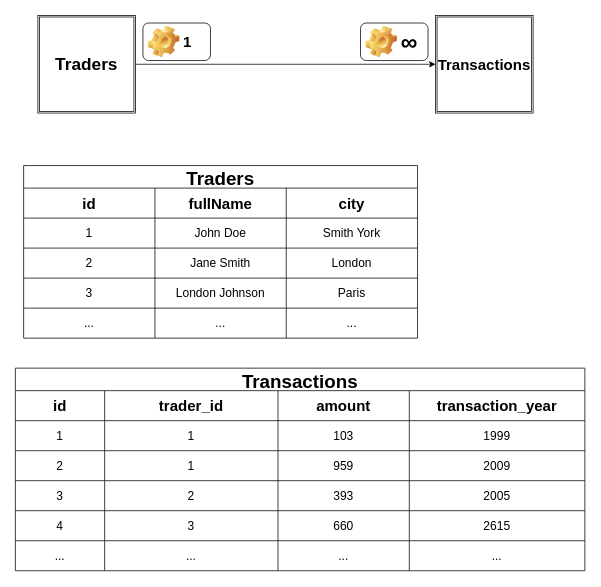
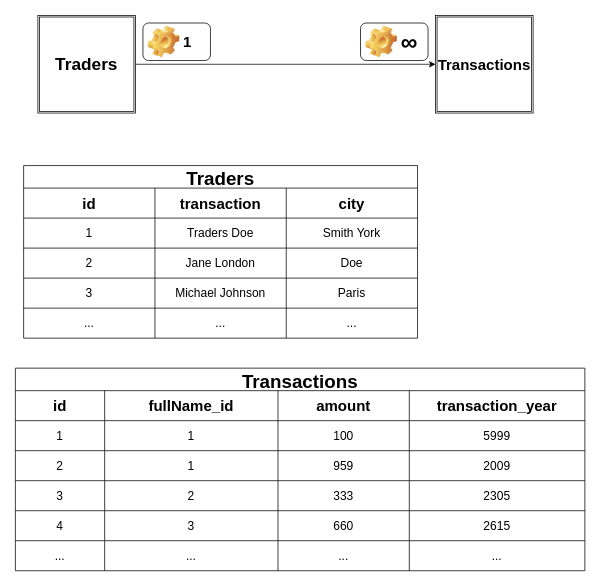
- <mxCell id="10" value="&lt;b&gt;&lt;font style=&quot;font-size: 20px;&quot;&gt;fullName&lt;/font&gt;&lt;/b&gt;" style="shape=partialRectangle;html=1;whiteSpace=wrap;connectable=0;strokeColor=inherit;overflow=hidden;fillColor=none;top=0;left=0;bottom=0;right=0;pointerEvents=1;fontSize=16;" vertex="1" parent="8"><mxGeometry x="175" width="175" height="40" as="geometry"><mxRectangle width="175" height="40" as="alternateBounds" /></mxGeometry></mxCell>
+ <mxCell id="10" value="&lt;b&gt;&lt;font style=&quot;font-size: 20px;&quot;&gt;transaction&lt;/font&gt;&lt;/b&gt;" style="shape=partialRectangle;html=1;whiteSpace=wrap;connectable=0;strokeColor=inherit;overflow=hidden;fillColor=none;top=0;left=0;bottom=0;right=0;pointerEvents=1;fontSize=16;" vertex="1" parent="8"><mxGeometry x="175" width="175" height="40" as="geometry"><mxRectangle width="175" height="40" as="alternateBounds" /></mxGeometry></mxCell>
- <mxCell id="14" value="John Doe" style="shape=partialRectangle;html=1;whiteSpace=wrap;connectable=0;strokeColor=inherit;overflow=hidden;fillColor=none;top=0;left=0;bottom=0;right=0;pointerEvents=1;fontSize=16;" vertex="1" parent="12"><mxGeometry x="175" width="175" height="40" as="geometry"><mxRectangle width="175" height="40" as="alternateBounds" /></mxGeometry></mxCell>
+ <mxCell id="14" value="Traders Doe" style="shape=partialRectangle;html=1;whiteSpace=wrap;connectable=0;strokeColor=inherit;overflow=hidden;fillColor=none;top=0;left=0;bottom=0;right=0;pointerEvents=1;fontSize=16;" vertex="1" parent="12"><mxGeometry x="175" width="175" height="40" as="geometry"><mxRectangle width="175" height="40" as="alternateBounds" /></mxGeometry></mxCell>
- <mxCell id="18" value="Jane Smith" style="shape=partialRectangle;html=1;whiteSpace=wrap;connectable=0;strokeColor=inherit;overflow=hidden;fillColor=none;top=0;left=0;bottom=0;right=0;pointerEvents=1;fontSize=16;" vertex="1" parent="16"><mxGeometry x="175" width="175" height="40" as="geometry"><mxRectangle width="175" height="40" as="alternateBounds" /></mxGeometry></mxCell>
+ <mxCell id="18" value="Jane London" style="shape=partialRectangle;html=1;whiteSpace=wrap;connectable=0;strokeColor=inherit;overflow=hidden;fillColor=none;top=0;left=0;bottom=0;right=0;pointerEvents=1;fontSize=16;" vertex="1" parent="16"><mxGeometry x="175" width="175" height="40" as="geometry"><mxRectangle width="175" height="40" as="alternateBounds" /></mxGeometry></mxCell>
- <mxCell id="19" value="London" style="shape=partialRectangle;html=1;whiteSpace=wrap;connectable=0;strokeColor=inherit;overflow=hidden;fillColor=none;top=0;left=0;bottom=0;right=0;pointerEvents=1;fontSize=16;" vertex="1" parent="16"><mxGeometry x="350" width="175" height="40" as="geometry"><mxRectangle width="175" height="40" as="alternateBounds" /></mxGeometry></mxCell>
+ <mxCell id="19" value="Doe" style="shape=partialRectangle;html=1;whiteSpace=wrap;connectable=0;strokeColor=inherit;overflow=hidden;fillColor=none;top=0;left=0;bottom=0;right=0;pointerEvents=1;fontSize=16;" vertex="1" parent="16"><mxGeometry x="350" width="175" height="40" as="geometry"><mxRectangle width="175" height="40" as="alternateBounds" /></mxGeometry></mxCell>
- <mxCell id="22" value="London Johnson" style="shape=partialRectangle;html=1;whiteSpace=wrap;connectable=0;strokeColor=inherit;overflow=hidden;fillColor=none;top=0;left=0;bottom=0;right=0;pointerEvents=1;fontSize=16;" vertex="1" parent="20"><mxGeometry x="175" width="175" height="40" as="geometry"><mxRectangle width="175" height="40" as="alternateBounds" /></mxGeometry></mxCell>
+ <mxCell id="22" value="Michael Johnson" style="shape=partialRectangle;html=1;whiteSpace=wrap;connectable=0;strokeColor=inherit;overflow=hidden;fillColor=none;top=0;left=0;bottom=0;right=0;pointerEvents=1;fontSize=16;" vertex="1" parent="20"><mxGeometry x="175" width="175" height="40" as="geometry"><mxRectangle width="175" height="40" as="alternateBounds" /></mxGeometry></mxCell>
- <mxCell id="31" value="&lt;b&gt;&lt;font style=&quot;font-size: 20px;&quot;&gt;trader_id&lt;/font&gt;&lt;/b&gt;" style="shape=partialRectangle;html=1;whiteSpace=wrap;connectable=0;strokeColor=inherit;overflow=hidden;fillColor=none;top=0;left=0;bottom=0;right=0;pointerEvents=1;fontSize=16;" vertex="1" parent="29"><mxGeometry x="119" width="231" height="40" as="geometry"><mxRectangle width="231" height="40" as="alternateBounds" /></mxGeometry></mxCell>
+ <mxCell id="31" value="&lt;b&gt;&lt;font style=&quot;font-size: 20px;&quot;&gt;fullName_id&lt;/font&gt;&lt;/b&gt;" style="shape=partialRectangle;html=1;whiteSpace=wrap;connectable=0;strokeColor=inherit;overflow=hidden;fillColor=none;top=0;left=0;bottom=0;right=0;pointerEvents=1;fontSize=16;" vertex="1" parent="29"><mxGeometry x="119" width="231" height="40" as="geometry"><mxRectangle width="231" height="40" as="alternateBounds" /></mxGeometry></mxCell>
- <mxCell id="37" value="103" style="shape=partialRectangle;html=1;whiteSpace=wrap;connectable=0;strokeColor=inherit;overflow=hidden;fillColor=none;top=0;left=0;bottom=0;right=0;pointerEvents=1;fontSize=16;" vertex="1" parent="34"><mxGeometry x="350" width="175" height="40" as="geometry"><mxRectangle width="175" height="40" as="alternateBounds" /></mxGeometry></mxCell>
+ <mxCell id="37" value="100" style="shape=partialRectangle;html=1;whiteSpace=wrap;connectable=0;strokeColor=inherit;overflow=hidden;fillColor=none;top=0;left=0;bottom=0;right=0;pointerEvents=1;fontSize=16;" vertex="1" parent="34"><mxGeometry x="350" width="175" height="40" as="geometry"><mxRectangle width="175" height="40" as="alternateBounds" /></mxGeometry></mxCell>
- <mxCell id="38" value="1999" style="shape=partialRectangle;html=1;whiteSpace=wrap;connectable=0;strokeColor=inherit;overflow=hidden;fillColor=none;top=0;left=0;bottom=0;right=0;pointerEvents=1;fontSize=16;" vertex="1" parent="34"><mxGeometry x="525" width="234" height="40" as="geometry"><mxRectangle width="234" height="40" as="alternateBounds" /></mxGeometry></mxCell>
+ <mxCell id="38" value="5999" style="shape=partialRectangle;html=1;whiteSpace=wrap;connectable=0;strokeColor=inherit;overflow=hidden;fillColor=none;top=0;left=0;bottom=0;right=0;pointerEvents=1;fontSize=16;" vertex="1" parent="34"><mxGeometry x="525" width="234" height="40" as="geometry"><mxRectangle width="234" height="40" as="alternateBounds" /></mxGeometry></mxCell>
- <mxCell id="47" value="393" style="shape=partialRectangle;html=1;whiteSpace=wrap;connectable=0;strokeColor=inherit;overflow=hidden;fillColor=none;top=0;left=0;bottom=0;right=0;pointerEvents=1;fontSize=16;" vertex="1" parent="44"><mxGeometry x="350" width="175" height="40" as="geometry"><mxRectangle width="175" height="40" as="alternateBounds" /></mxGeometry></mxCell>
+ <mxCell id="47" value="333" style="shape=partialRectangle;html=1;whiteSpace=wrap;connectable=0;strokeColor=inherit;overflow=hidden;fillColor=none;top=0;left=0;bottom=0;right=0;pointerEvents=1;fontSize=16;" vertex="1" parent="44"><mxGeometry x="350" width="175" height="40" as="geometry"><mxRectangle width="175" height="40" as="alternateBounds" /></mxGeometry></mxCell>
- <mxCell id="48" value="2005" style="shape=partialRectangle;html=1;whiteSpace=wrap;connectable=0;strokeColor=inherit;overflow=hidden;fillColor=none;top=0;left=0;bottom=0;right=0;pointerEvents=1;fontSize=16;" vertex="1" parent="44"><mxGeometry x="525" width="234" height="40" as="geometry"><mxRectangle width="234" height="40" as="alternateBounds" /></mxGeometry></mxCell>
+ <mxCell id="48" value="2305" style="shape=partialRectangle;html=1;whiteSpace=wrap;connectable=0;strokeColor=inherit;overflow=hidden;fillColor=none;top=0;left=0;bottom=0;right=0;pointerEvents=1;fontSize=16;" vertex="1" parent="44"><mxGeometry x="525" width="234" height="40" as="geometry"><mxRectangle width="234" height="40" as="alternateBounds" /></mxGeometry></mxCell>
